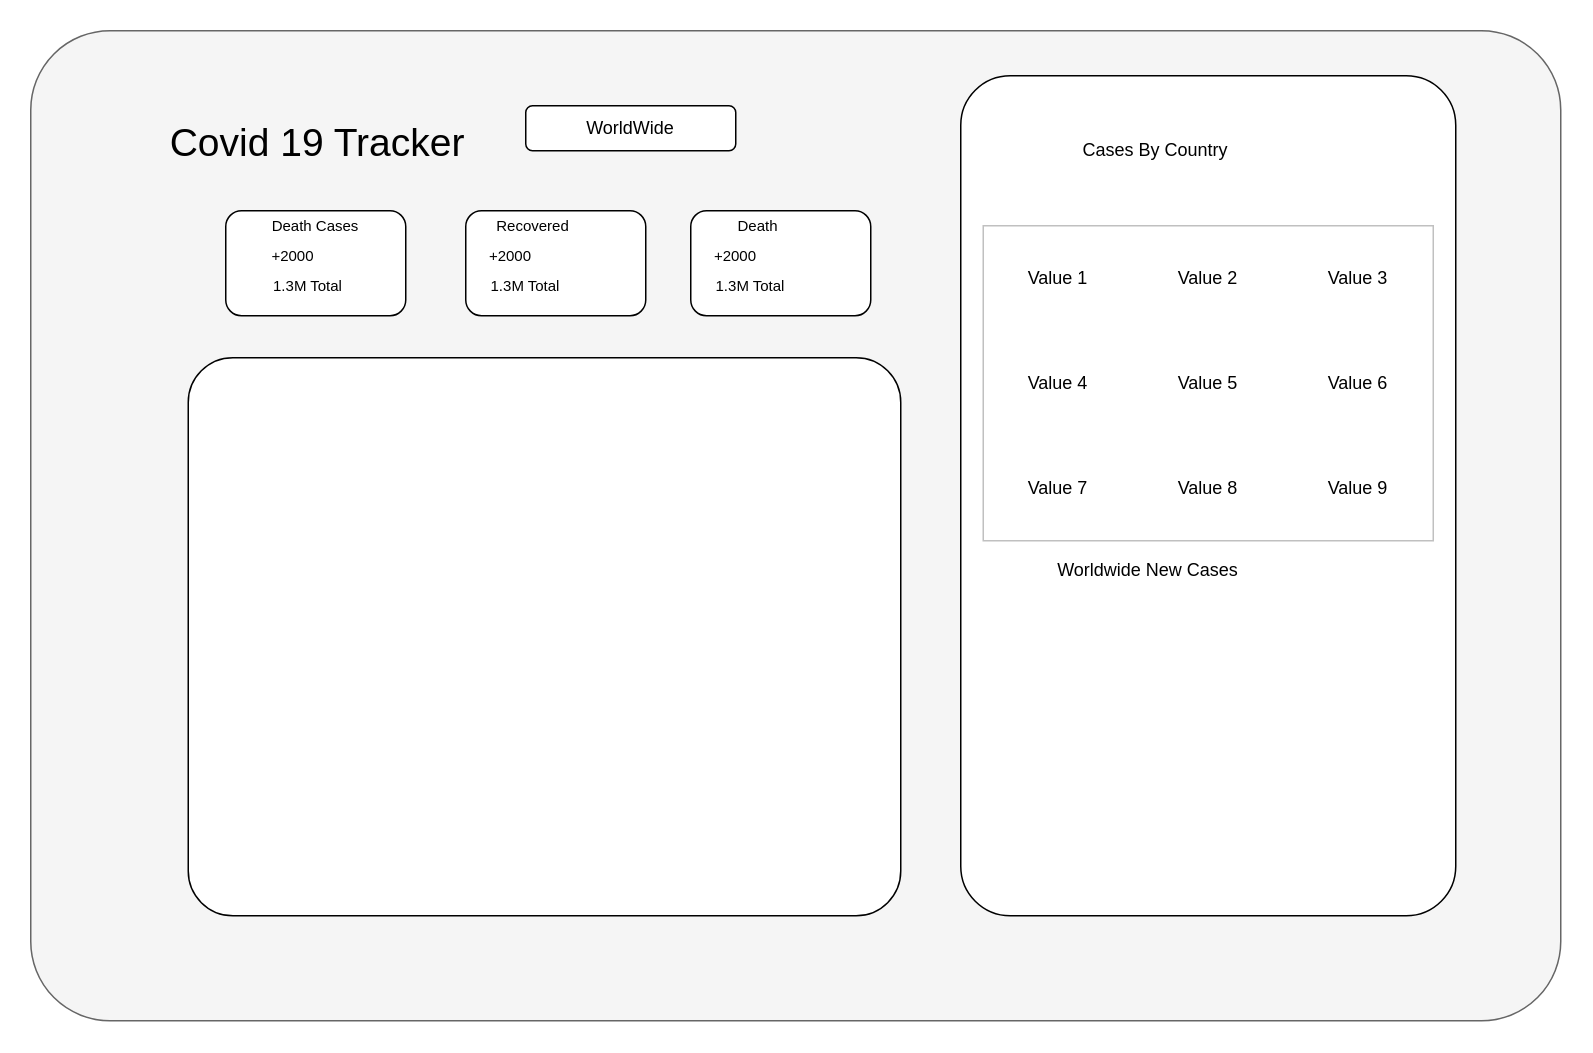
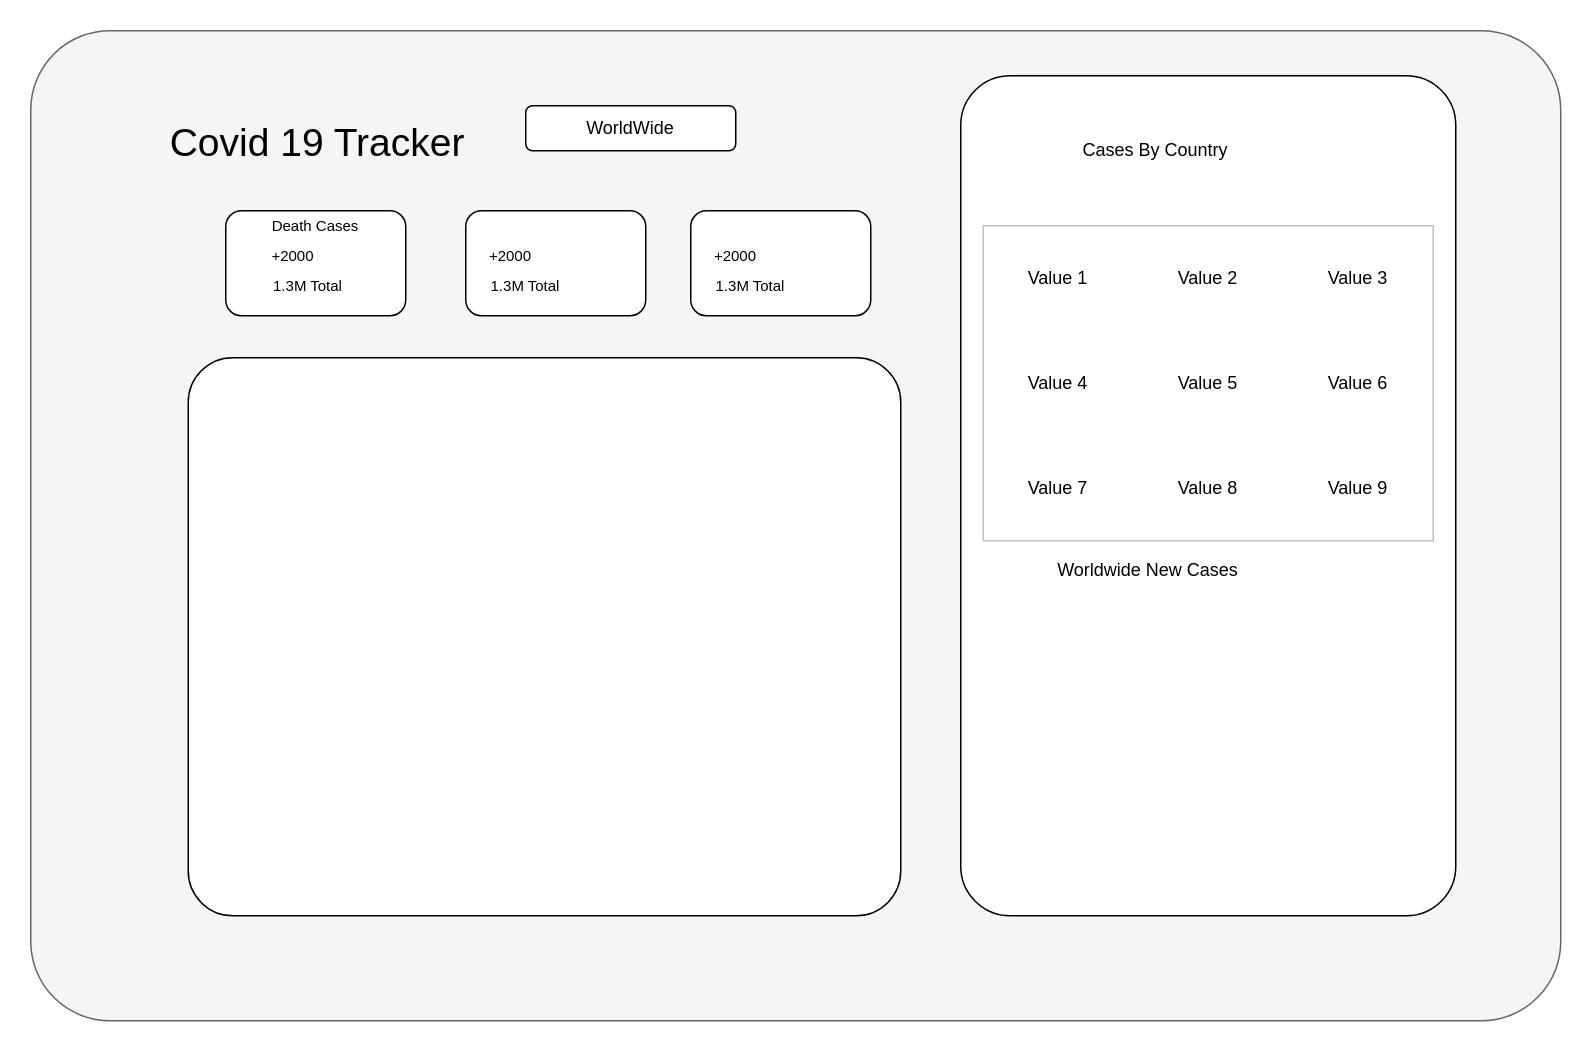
- <mxCell id="11" value="&lt;span style=&quot;font-size: 10px&quot;&gt;Recovered&lt;/span&gt;" style="text;html=1;strokeColor=none;fillColor=none;align=center;verticalAlign=middle;whiteSpace=wrap;rounded=0;" vertex="1" parent="1"><mxGeometry x="310" y="140" width="90" height="20" as="geometry" /></mxCell>
- <mxCell id="16" value="&lt;span style=&quot;font-size: 10px&quot;&gt;Death&lt;/span&gt;" style="text;html=1;strokeColor=none;fillColor=none;align=center;verticalAlign=middle;whiteSpace=wrap;rounded=0;" vertex="1" parent="1"><mxGeometry x="460" y="140" width="90" height="20" as="geometry" /></mxCell>
